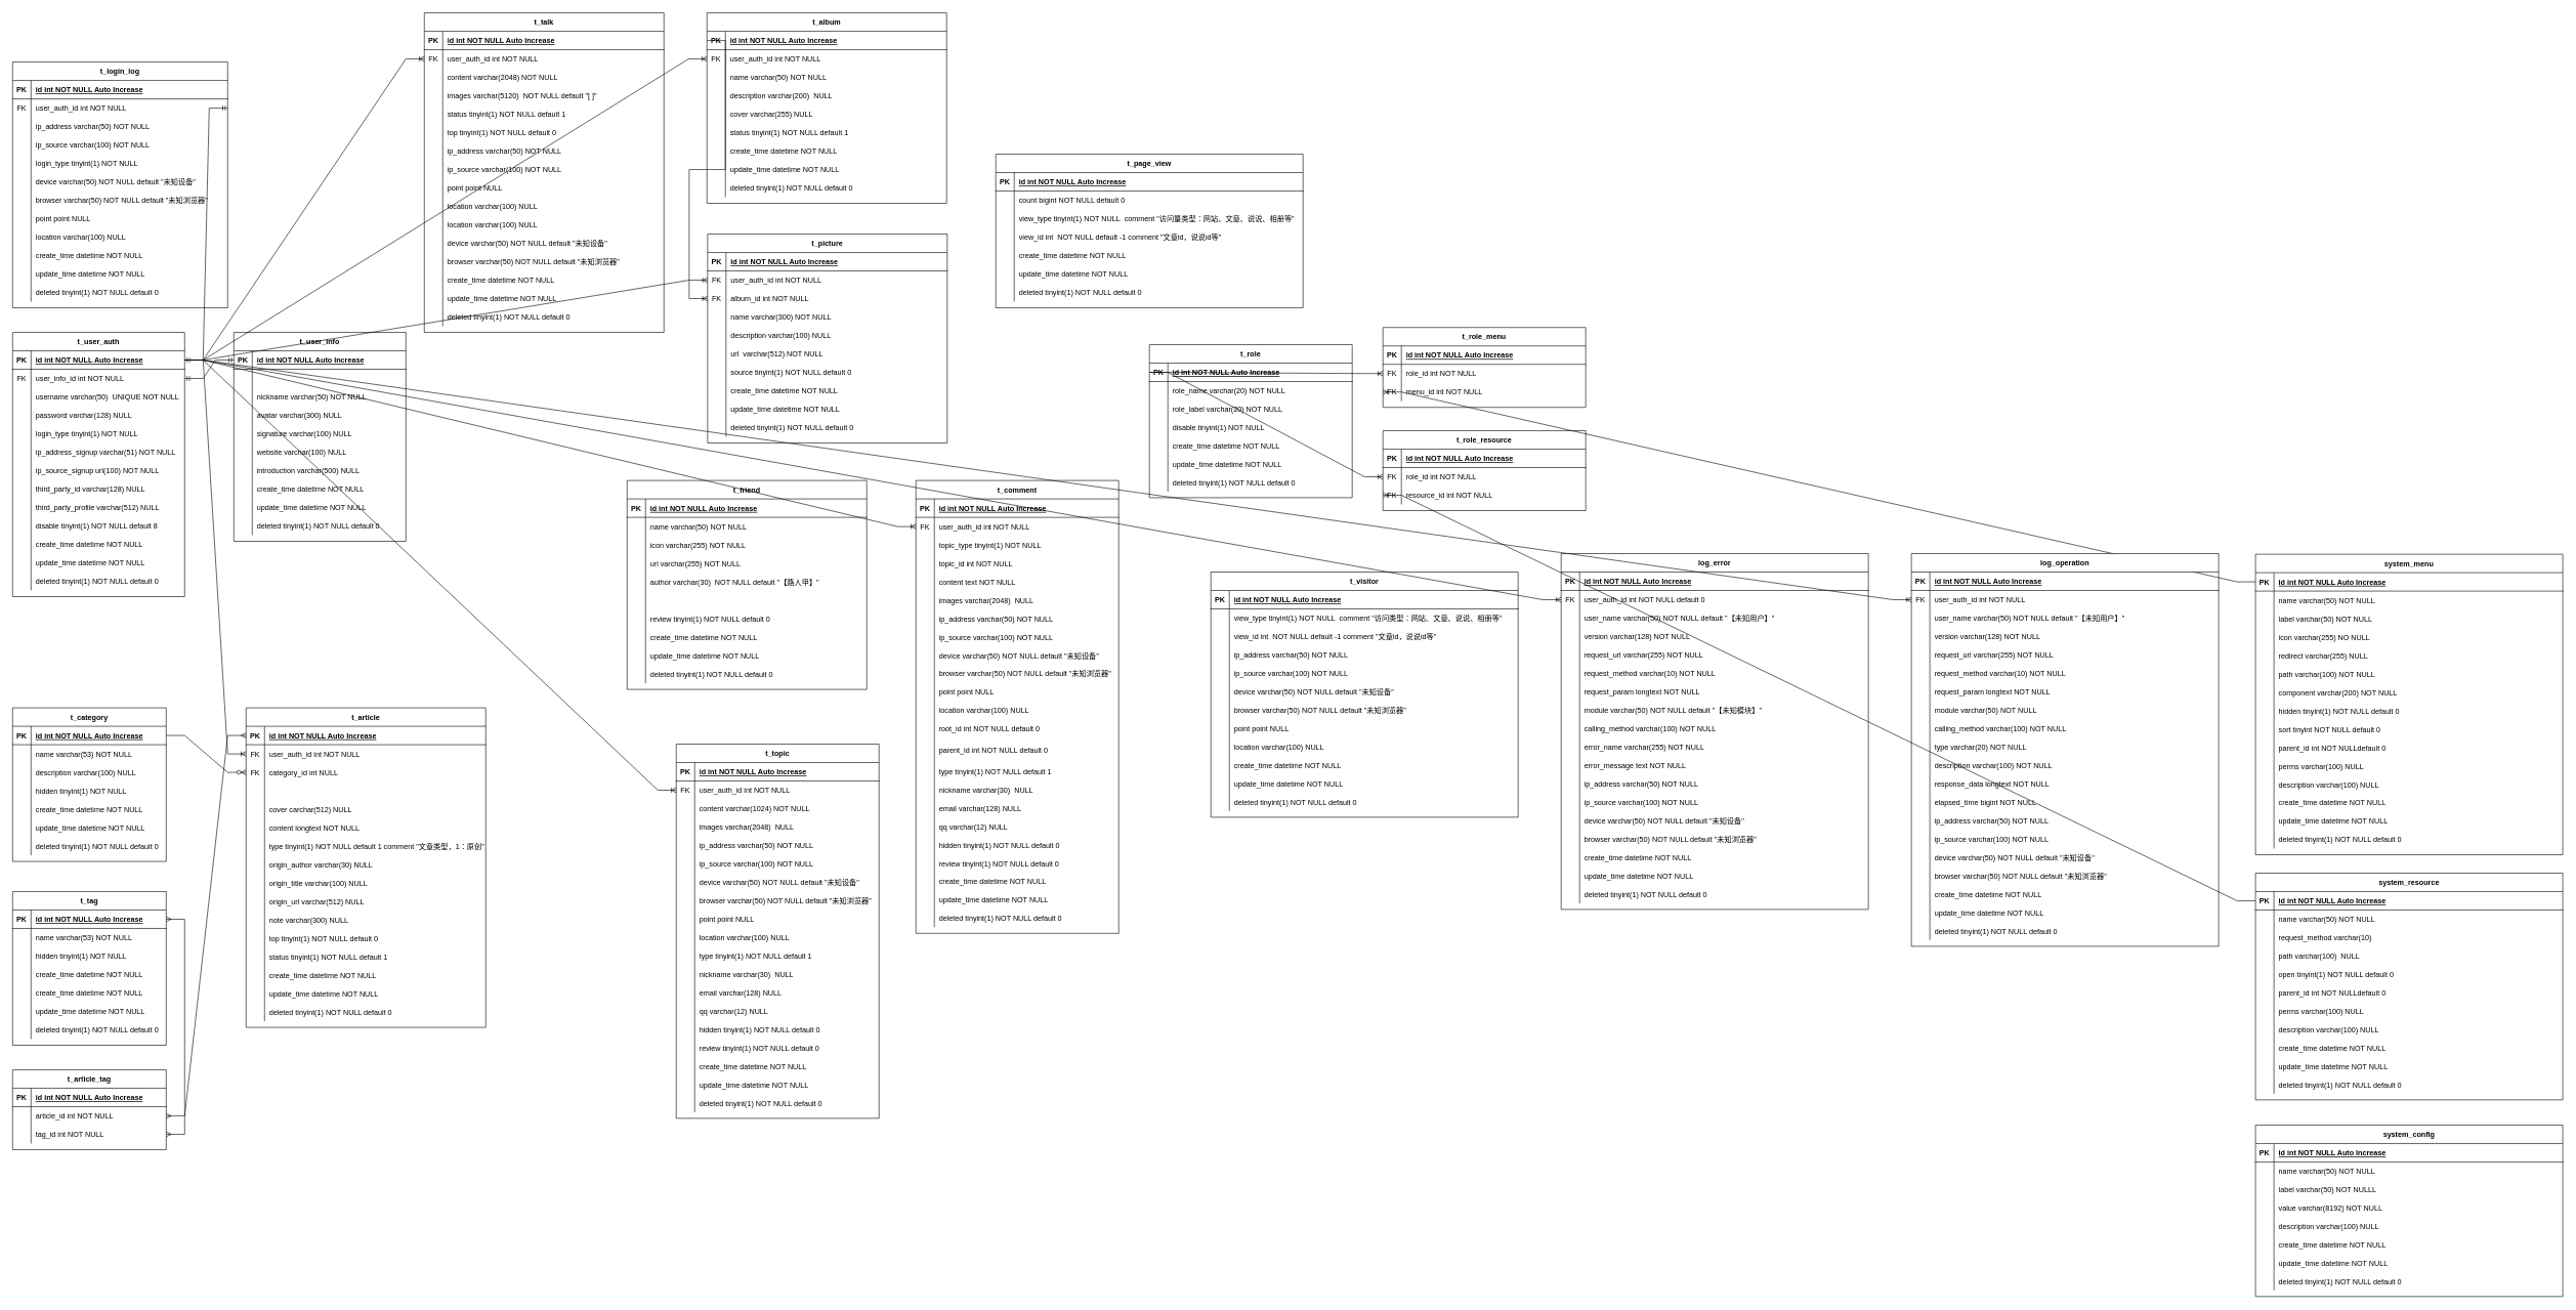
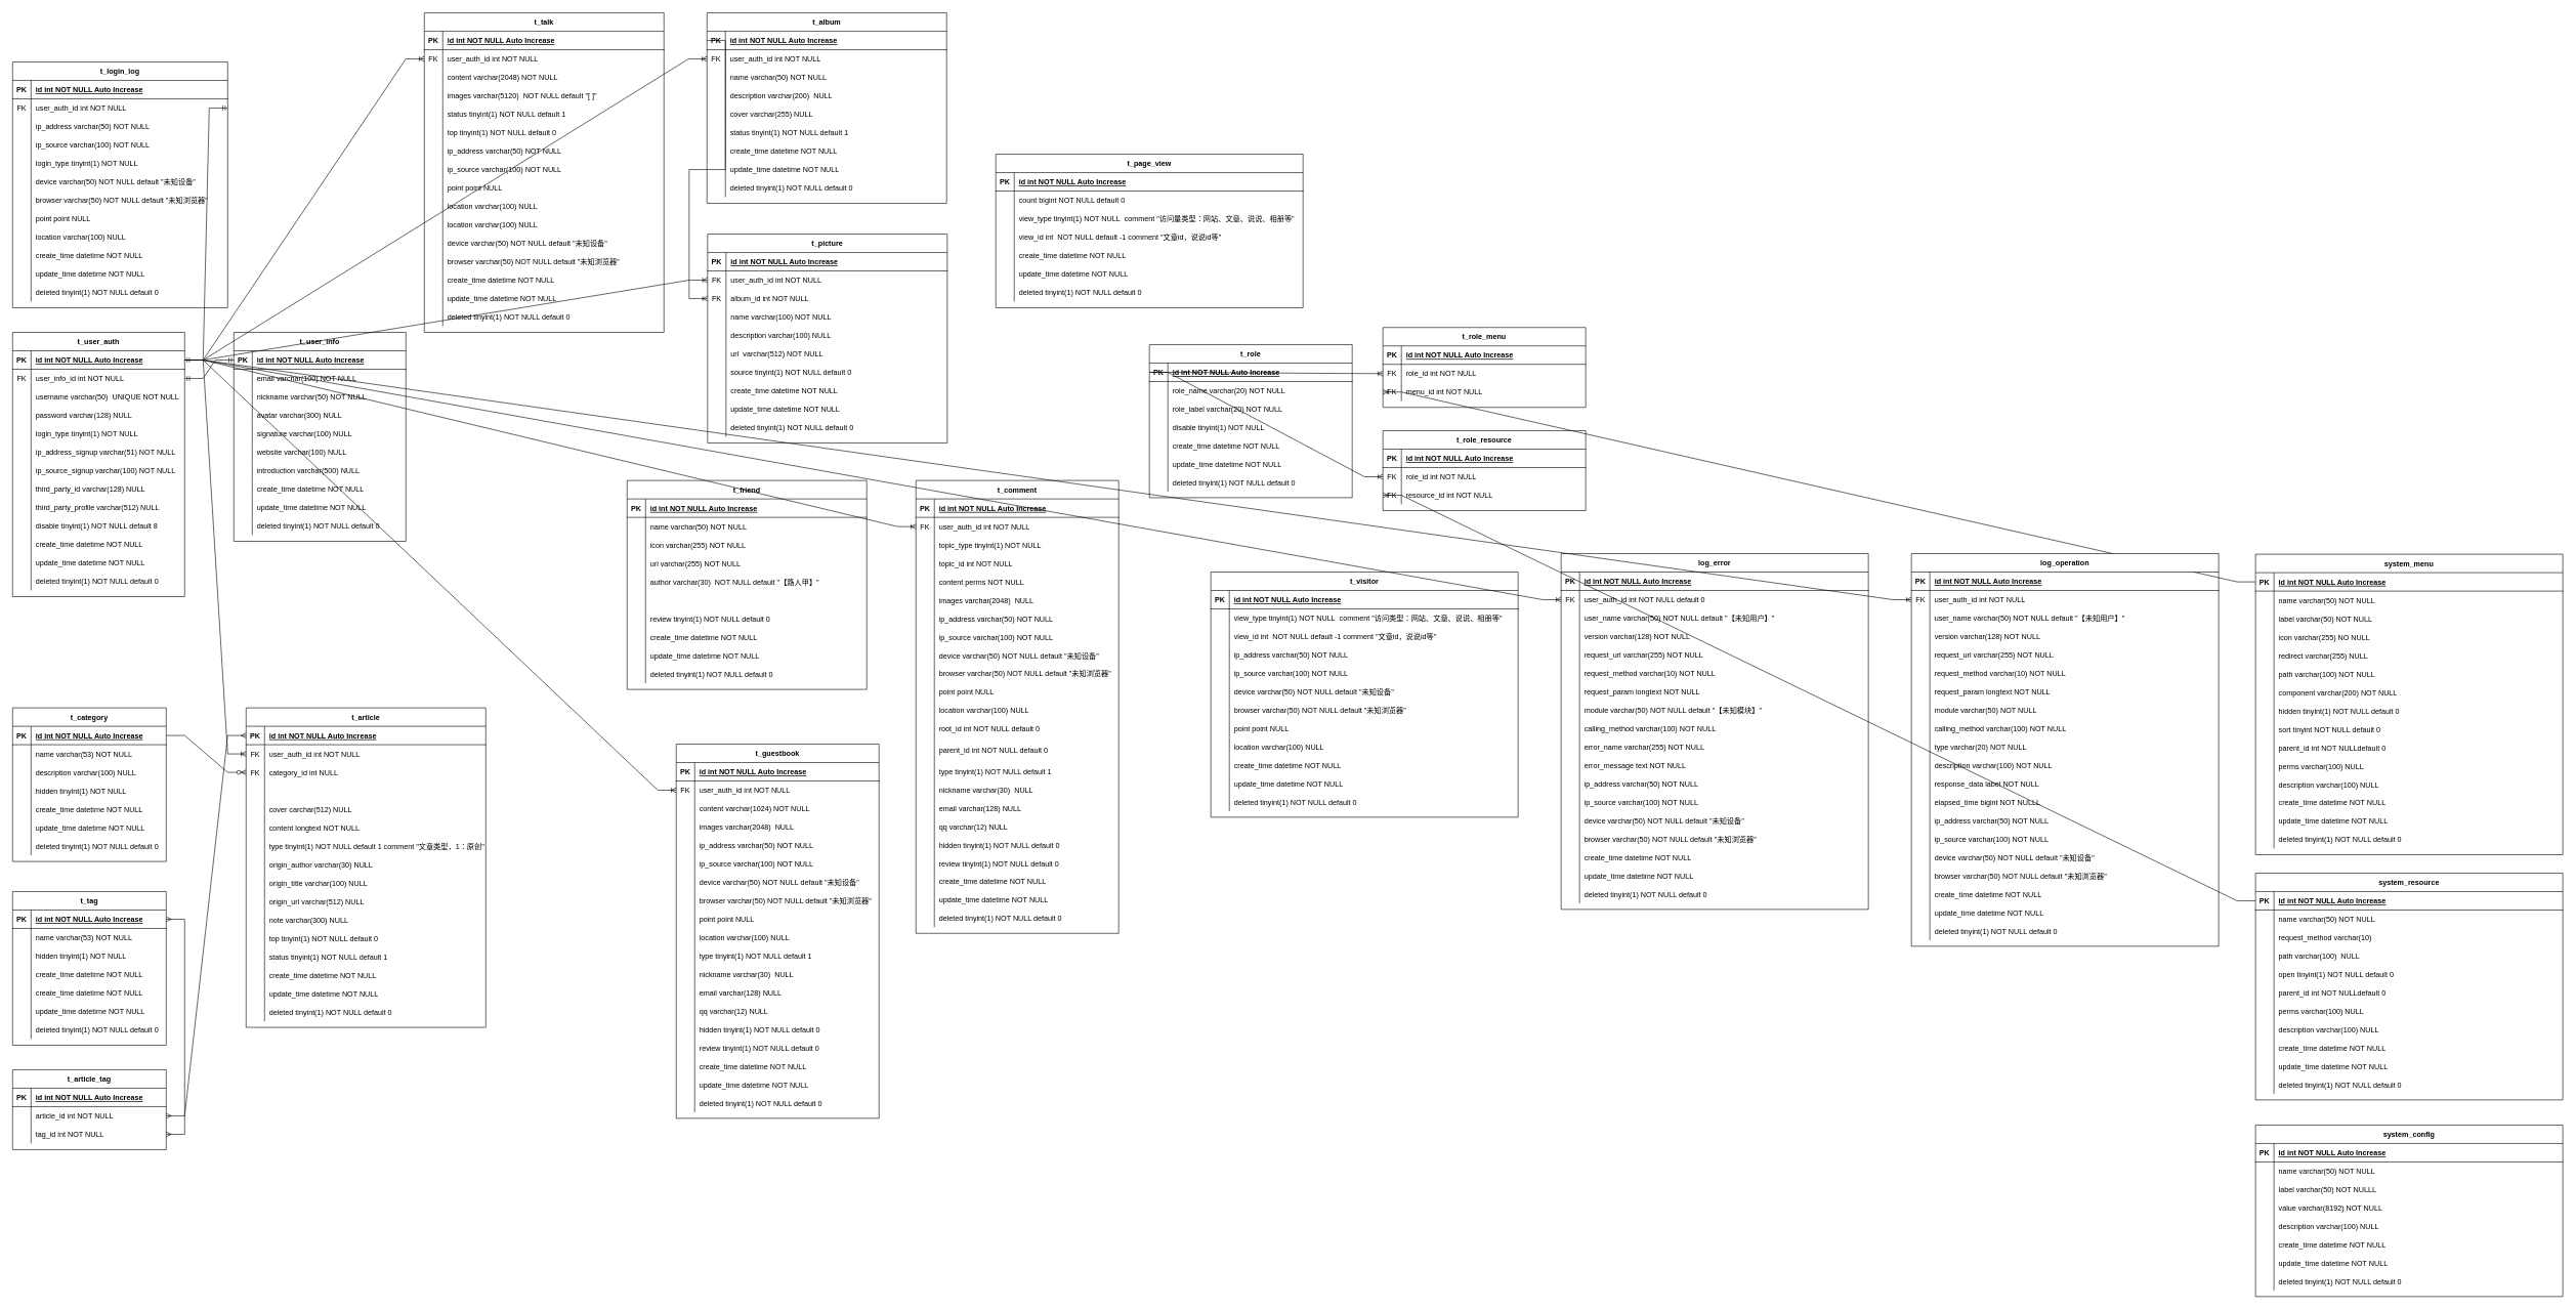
- <mxCell id="308" value="name varchar(300) NOT NULL" style="shape=partialRectangle;connectable=0;fillColor=none;top=0;left=0;bottom=0;right=0;align=left;spacingLeft=6;overflow=hidden;" parent="306" vertex="1"><mxGeometry x="30" width="360" height="30" as="geometry"><mxRectangle width="360" height="30" as="alternateBounds" /></mxGeometry></mxCell>
+ <mxCell id="308" value="name varchar(100) NOT NULL" style="shape=partialRectangle;connectable=0;fillColor=none;top=0;left=0;bottom=0;right=0;align=left;spacingLeft=6;overflow=hidden;" parent="306" vertex="1"><mxGeometry x="30" width="360" height="30" as="geometry"><mxRectangle width="360" height="30" as="alternateBounds" /></mxGeometry></mxCell>
+ <mxCell id="190" value="email varchar(100) NOT NULL" style="shape=partialRectangle;overflow=hidden;connectable=0;fillColor=none;top=0;left=0;bottom=0;right=0;align=left;spacingLeft=6;" parent="188" vertex="1"><mxGeometry x="30" width="250" height="30" as="geometry"><mxRectangle width="250" height="30" as="alternateBounds" /></mxGeometry></mxCell>
- <mxCell id="128" value="ip_source_signup url(100) NOT NULL" style="shape=partialRectangle;connectable=0;fillColor=none;top=0;left=0;bottom=0;right=0;align=left;spacingLeft=6;overflow=hidden;" parent="126" vertex="1"><mxGeometry x="30" width="250" height="30" as="geometry"><mxRectangle width="250" height="30" as="alternateBounds" /></mxGeometry></mxCell>
+ <mxCell id="128" value="ip_source_signup varchar(100) NOT NULL" style="shape=partialRectangle;connectable=0;fillColor=none;top=0;left=0;bottom=0;right=0;align=left;spacingLeft=6;overflow=hidden;" parent="126" vertex="1"><mxGeometry x="30" width="250" height="30" as="geometry"><mxRectangle width="250" height="30" as="alternateBounds" /></mxGeometry></mxCell>
- <mxCell id="375" value="content text NOT NULL" style="shape=partialRectangle;connectable=0;fillColor=none;top=0;left=0;bottom=0;right=0;align=left;spacingLeft=6;overflow=hidden;" parent="373" vertex="1"><mxGeometry x="30" width="300" height="30" as="geometry"><mxRectangle width="300" height="30" as="alternateBounds" /></mxGeometry></mxCell>
+ <mxCell id="375" value="content perms NOT NULL" style="shape=partialRectangle;connectable=0;fillColor=none;top=0;left=0;bottom=0;right=0;align=left;spacingLeft=6;overflow=hidden;" parent="373" vertex="1"><mxGeometry x="30" width="300" height="30" as="geometry"><mxRectangle width="300" height="30" as="alternateBounds" /></mxGeometry></mxCell>
- <mxCell id="430" value="t_topic" style="shape=table;startSize=30;container=1;collapsible=1;childLayout=tableLayout;fixedRows=1;rowLines=0;fontStyle=1;align=center;resizeLast=1;" parent="1" vertex="1"><mxGeometry x="1100" y="1210" width="330" height="609.0" as="geometry"><mxRectangle x="1100" y="-260" width="100" height="30" as="alternateBounds" /></mxGeometry></mxCell>
+ <mxCell id="430" value="t_guestbook" style="shape=table;startSize=30;container=1;collapsible=1;childLayout=tableLayout;fixedRows=1;rowLines=0;fontStyle=1;align=center;resizeLast=1;" parent="1" vertex="1"><mxGeometry x="1100" y="1210" width="330" height="609.0" as="geometry"><mxRectangle x="1100" y="-260" width="100" height="30" as="alternateBounds" /></mxGeometry></mxCell>
- <mxCell id="686" value="response_data longtext NOT NULL" style="shape=partialRectangle;connectable=0;fillColor=none;top=0;left=0;bottom=0;right=0;align=left;spacingLeft=6;overflow=hidden;" parent="684" vertex="1"><mxGeometry x="30" width="470" height="30" as="geometry"><mxRectangle width="470" height="30" as="alternateBounds" /></mxGeometry></mxCell>
+ <mxCell id="686" value="response_data label NOT NULL" style="shape=partialRectangle;connectable=0;fillColor=none;top=0;left=0;bottom=0;right=0;align=left;spacingLeft=6;overflow=hidden;" parent="684" vertex="1"><mxGeometry x="30" width="470" height="30" as="geometry"><mxRectangle width="470" height="30" as="alternateBounds" /></mxGeometry></mxCell>
- <mxCell id="689" value="elapsed_time bigint NOT NULL" style="shape=partialRectangle;connectable=0;fillColor=none;top=0;left=0;bottom=0;right=0;align=left;spacingLeft=6;overflow=hidden;" parent="687" vertex="1"><mxGeometry x="30" width="470" height="30" as="geometry"><mxRectangle width="470" height="30" as="alternateBounds" /></mxGeometry></mxCell>
+ <mxCell id="689" value="elapsed_time bigint NOT NULLL" style="shape=partialRectangle;connectable=0;fillColor=none;top=0;left=0;bottom=0;right=0;align=left;spacingLeft=6;overflow=hidden;" parent="687" vertex="1"><mxGeometry x="30" width="470" height="30" as="geometry"><mxRectangle width="470" height="30" as="alternateBounds" /></mxGeometry></mxCell>
